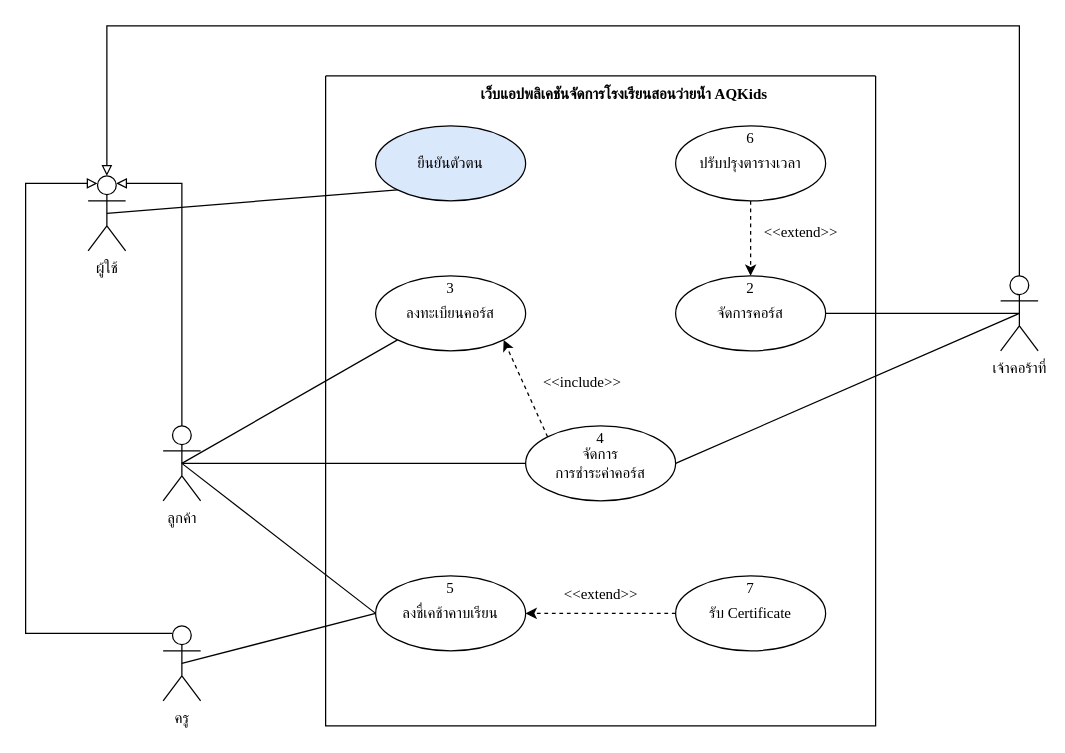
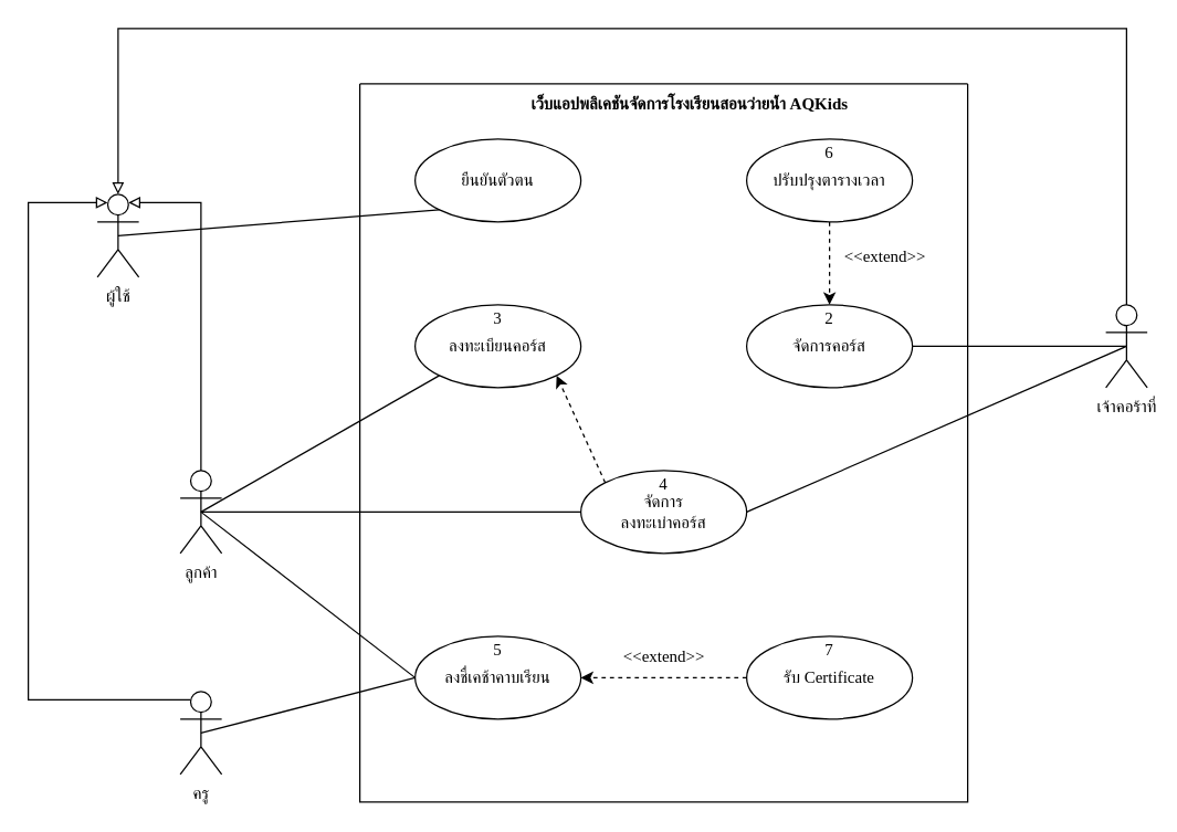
- <mxCell id="26" value="ยืนยันตัวตน" style="ellipse;whiteSpace=wrap;html=1;fontFamily=Sarabun;movable=0;resizable=0;rotatable=0;deletable=0;editable=0;locked=1;connectable=0;fontSize=12;fontSource=https%3A%2F%2Ffonts.googleapis.com%2Fcss%3Ffamily%3DSarabun;fillColor=#dae8fc;" parent="25" vertex="1"><mxGeometry width="120" height="60" as="geometry" /></mxCell>
+ <mxCell id="26" value="ยืนยันตัวตน" style="ellipse;whiteSpace=wrap;html=1;fontFamily=Sarabun;movable=0;resizable=0;rotatable=0;deletable=0;editable=0;locked=1;connectable=0;fontSize=12;fontSource=https%3A%2F%2Ffonts.googleapis.com%2Fcss%3Ffamily%3DSarabun;" parent="25" vertex="1"><mxGeometry width="120" height="60" as="geometry" /></mxCell>
- <mxCell id="34" value="&amp;lt;&amp;lt;include&amp;gt;&amp;gt;" style="text;html=1;align=center;verticalAlign=middle;resizable=0;points=[];autosize=1;strokeColor=none;fillColor=none;fontSize=12;fontFamily=Sarabun;fontColor=default;movable=0;rotatable=0;deletable=0;editable=0;locked=1;connectable=0;fontSource=https%3A%2F%2Ffonts.googleapis.com%2Fcss%3Ffamily%3DSarabun;" parent="11" vertex="1"><mxGeometry x="160" y="230" width="90" height="30" as="geometry" /></mxCell>
- <mxCell id="28" value="จัดการ&lt;br style=&quot;font-size: 12px;&quot;&gt;การชำระค่าคอร์ส" style="ellipse;whiteSpace=wrap;html=1;fontFamily=Sarabun;movable=0;resizable=0;rotatable=0;deletable=0;editable=0;locked=1;connectable=0;fontSize=12;fontSource=https%3A%2F%2Ffonts.googleapis.com%2Fcss%3Ffamily%3DSarabun;" parent="27" vertex="1"><mxGeometry width="120" height="60" as="geometry" /></mxCell>
+ <mxCell id="28" value="จัดการ&lt;br style=&quot;font-size: 12px;&quot;&gt;ลงทะเบ่าคอร์ส" style="ellipse;whiteSpace=wrap;html=1;fontFamily=Sarabun;movable=0;resizable=0;rotatable=0;deletable=0;editable=0;locked=1;connectable=0;fontSize=12;fontSource=https%3A%2F%2Ffonts.googleapis.com%2Fcss%3Ffamily%3DSarabun;" parent="27" vertex="1"><mxGeometry width="120" height="60" as="geometry" /></mxCell>
